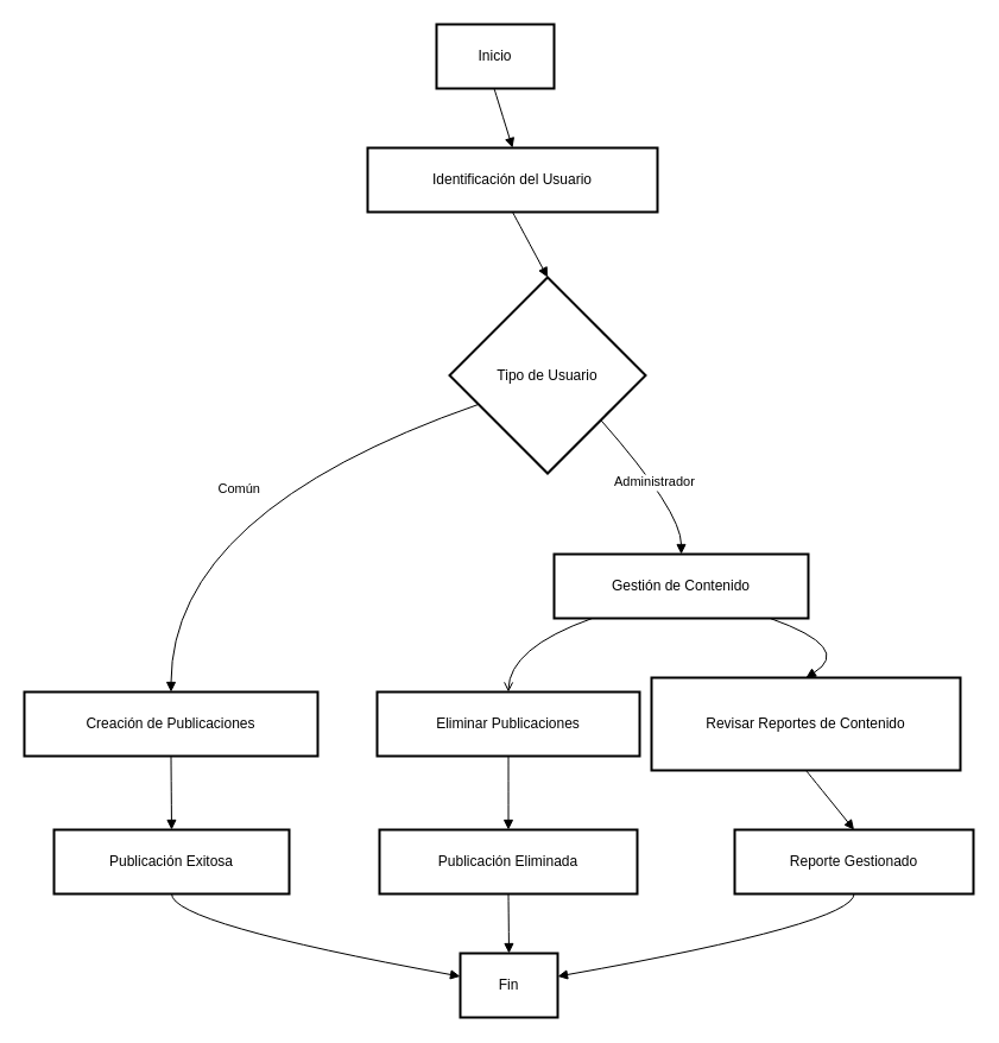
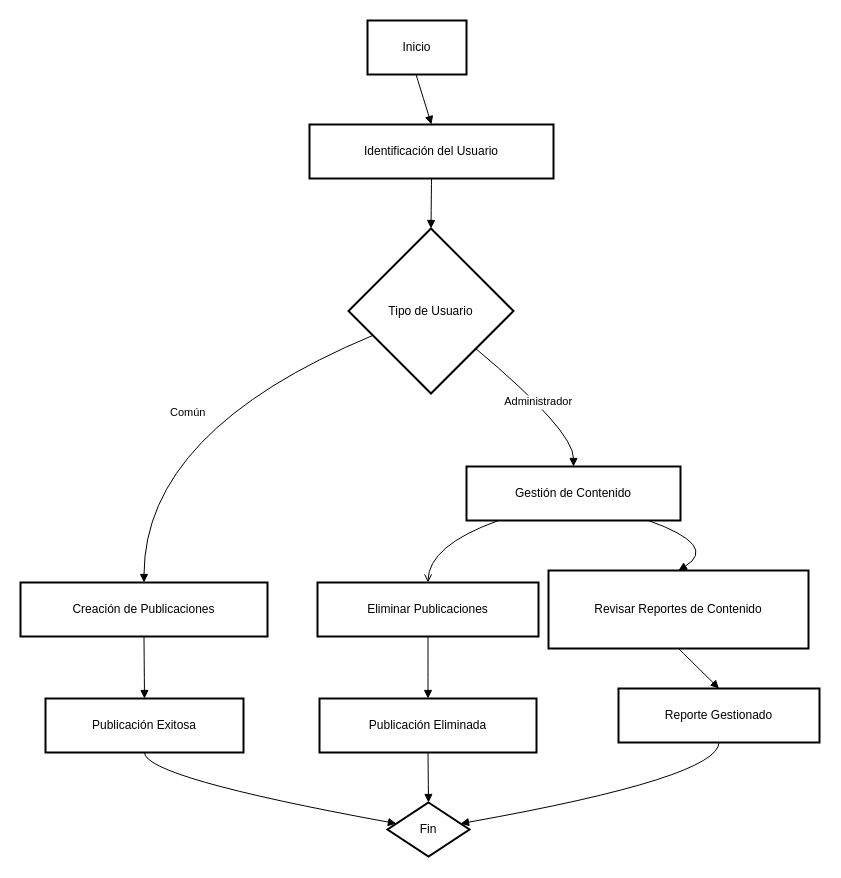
- <mxCell id="4" value="Tipo de Usuario" style="rhombus;strokeWidth=2;whiteSpace=wrap;" parent="1" vertex="1"><mxGeometry x="378" y="233" width="165" height="165" as="geometry" /></mxCell>
+ <mxCell id="4" value="Tipo de Usuario" style="rhombus;strokeWidth=2;whiteSpace=wrap;" parent="1" vertex="1"><mxGeometry x="348" y="228" width="165" height="165" as="geometry" /></mxCell>
- <mxCell id="11" value="Reporte Gestionado" style="whiteSpace=wrap;strokeWidth=2;" parent="1" vertex="1"><mxGeometry x="618" y="698" width="201" height="54" as="geometry" /></mxCell>
+ <mxCell id="11" value="Reporte Gestionado" style="whiteSpace=wrap;strokeWidth=2;" parent="1" vertex="1"><mxGeometry x="618" y="688" width="201" height="54" as="geometry" /></mxCell>
- <mxCell id="12" value="Fin" style="whiteSpace=wrap;strokeWidth=2;" parent="1" vertex="1"><mxGeometry x="387" y="802" width="82" height="54" as="geometry" /></mxCell>
+ <mxCell id="12" value="Fin" style="rhombus;whiteSpace=wrap;strokeWidth=2;" parent="1" vertex="1"><mxGeometry x="387" y="802" width="82" height="54" as="geometry" /></mxCell>
